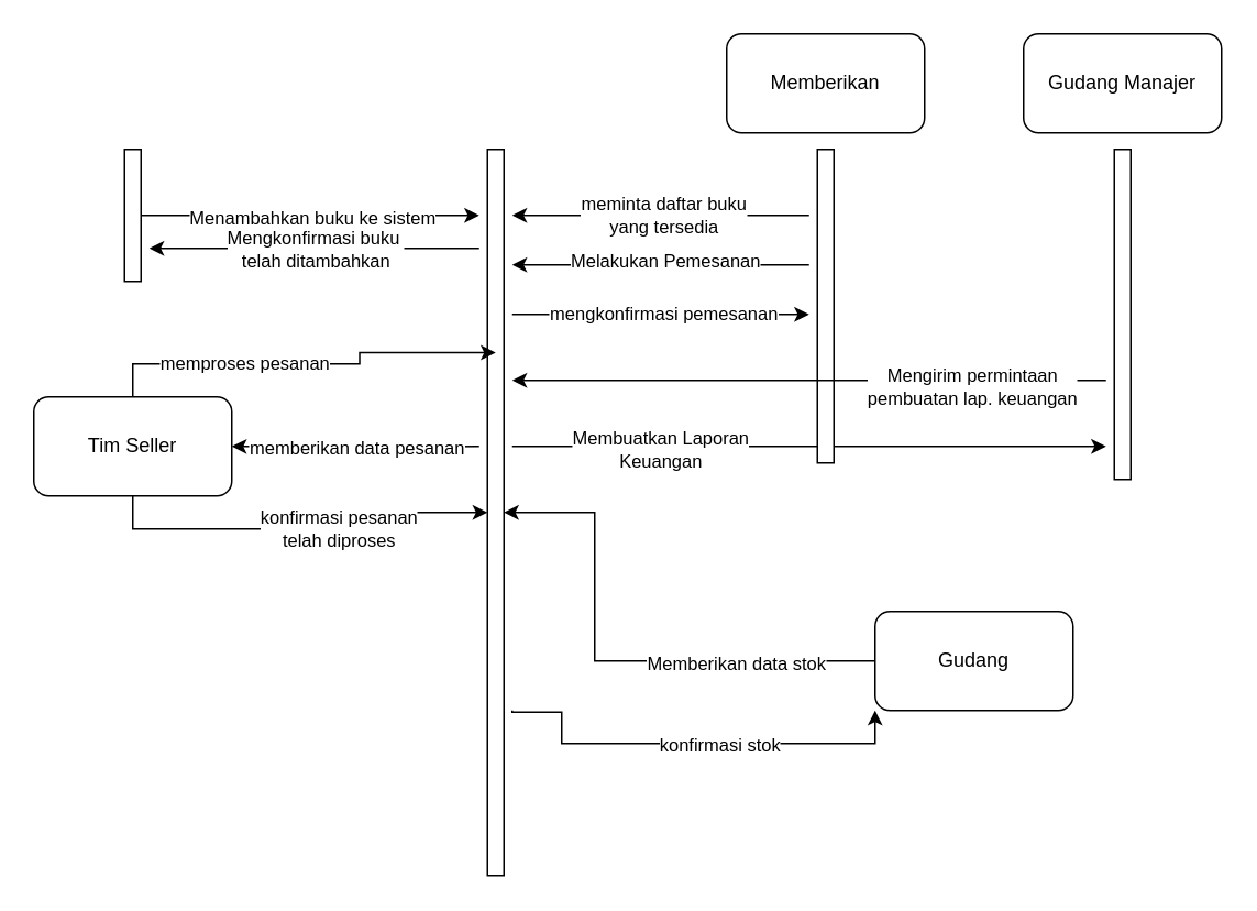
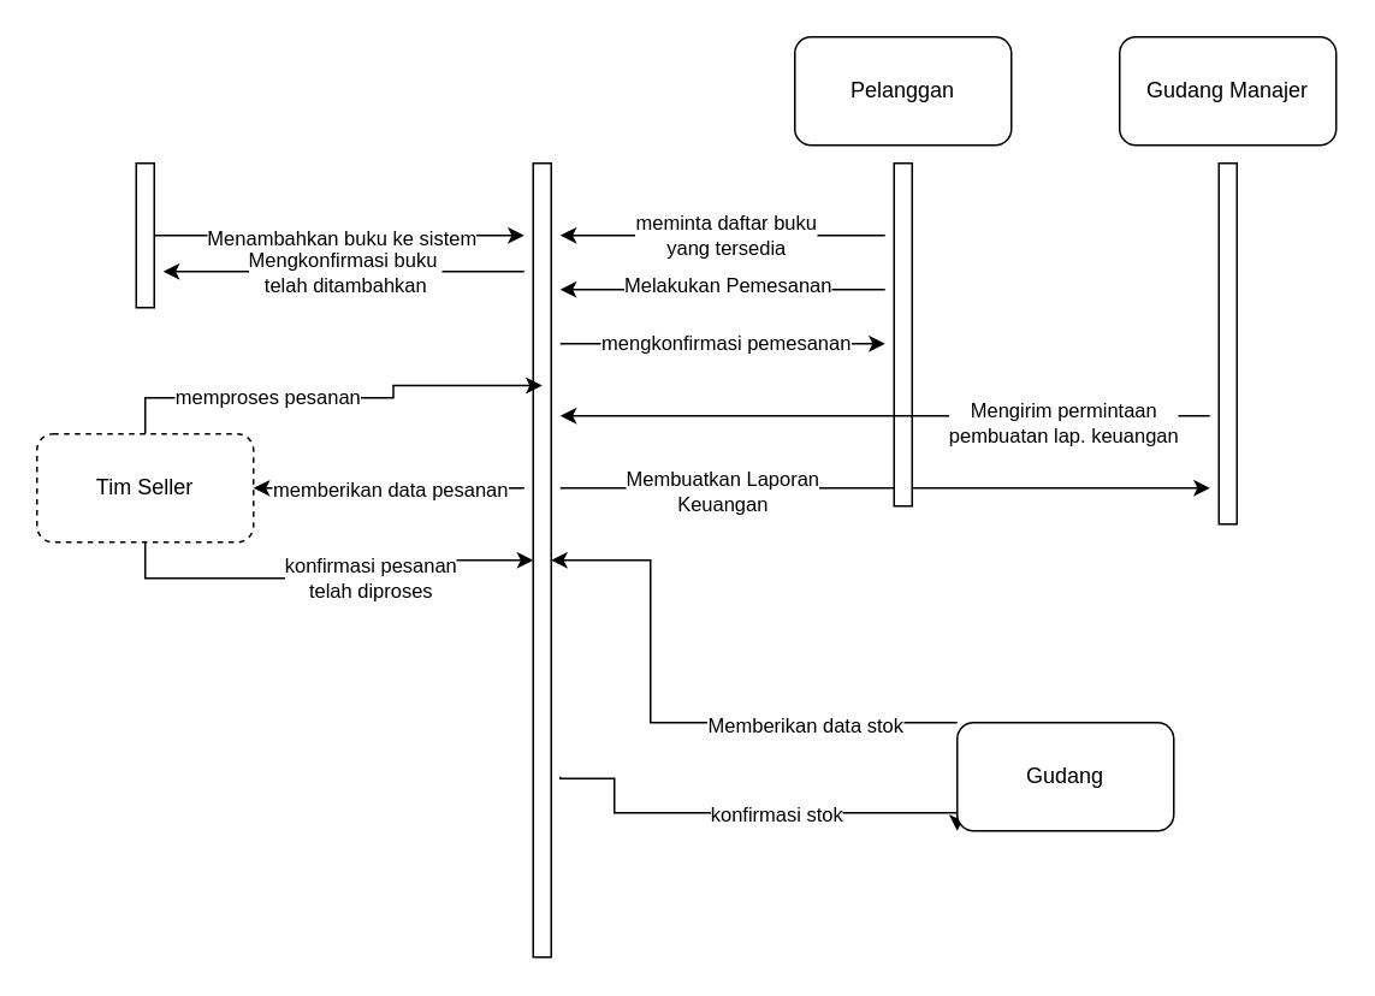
- <mxCell id="2" value="Memberikan" style="rounded=1;whiteSpace=wrap;html=1;" vertex="1" parent="1"><mxGeometry x="440" y="20" width="120" height="60" as="geometry" /></mxCell>
+ <mxCell id="2" value="Pelanggan" style="rounded=1;whiteSpace=wrap;html=1;" vertex="1" parent="1"><mxGeometry x="440" y="20" width="120" height="60" as="geometry" /></mxCell>
- <mxCell id="30" value="Tim Seller" style="rounded=1;whiteSpace=wrap;html=1;" vertex="1" parent="1"><mxGeometry x="20" y="240" width="120" height="60" as="geometry" /></mxCell>
+ <mxCell id="30" value="Tim Seller" style="rounded=1;whiteSpace=wrap;html=1;dashed=1;" vertex="1" parent="1"><mxGeometry x="20" y="240" width="120" height="60" as="geometry" /></mxCell>
- <mxCell id="33" value="Gudang" style="rounded=1;whiteSpace=wrap;html=1;" vertex="1" parent="1"><mxGeometry x="530" y="370" width="120" height="60" as="geometry" /></mxCell>
+ <mxCell id="33" value="Gudang" style="rounded=1;whiteSpace=wrap;html=1;" vertex="1" parent="1"><mxGeometry x="530" y="400" width="120" height="60" as="geometry" /></mxCell>
